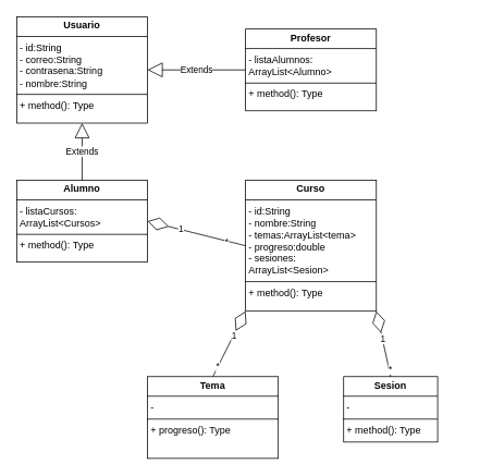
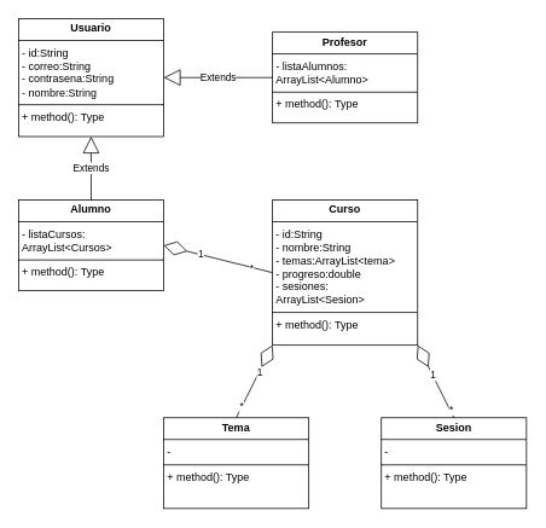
- <mxCell id="8" value="&lt;p style=&quot;margin:0px;margin-top:4px;text-align:center;&quot;&gt;&lt;b&gt;Tema&lt;/b&gt;&lt;/p&gt;&lt;hr size=&quot;1&quot; style=&quot;border-style:solid;&quot;&gt;&lt;p style=&quot;margin:0px;margin-left:4px;&quot;&gt;-&amp;nbsp;&lt;/p&gt;&lt;hr size=&quot;1&quot; style=&quot;border-style:solid;&quot;&gt;&lt;p style=&quot;margin:0px;margin-left:4px;&quot;&gt;+ progreso(): Type&lt;/p&gt;" style="verticalAlign=top;align=left;overflow=fill;html=1;whiteSpace=wrap;" vertex="1" parent="1"><mxGeometry x="180" y="460" width="160" height="100" as="geometry" /></mxCell>
+ <mxCell id="8" value="&lt;p style=&quot;margin:0px;margin-top:4px;text-align:center;&quot;&gt;&lt;b&gt;Tema&lt;/b&gt;&lt;/p&gt;&lt;hr size=&quot;1&quot; style=&quot;border-style:solid;&quot;&gt;&lt;p style=&quot;margin:0px;margin-left:4px;&quot;&gt;-&amp;nbsp;&lt;/p&gt;&lt;hr size=&quot;1&quot; style=&quot;border-style:solid;&quot;&gt;&lt;p style=&quot;margin:0px;margin-left:4px;&quot;&gt;+ method(): Type&lt;/p&gt;" style="verticalAlign=top;align=left;overflow=fill;html=1;whiteSpace=wrap;" vertex="1" parent="1"><mxGeometry x="180" y="460" width="160" height="100" as="geometry" /></mxCell>
- <mxCell id="9" value="&lt;p style=&quot;margin:0px;margin-top:4px;text-align:center;&quot;&gt;&lt;b&gt;Sesion&lt;/b&gt;&lt;/p&gt;&lt;hr size=&quot;1&quot; style=&quot;border-style:solid;&quot;&gt;&lt;p style=&quot;margin:0px;margin-left:4px;&quot;&gt;-&amp;nbsp;&lt;/p&gt;&lt;hr size=&quot;1&quot; style=&quot;border-style:solid;&quot;&gt;&lt;p style=&quot;margin:0px;margin-left:4px;&quot;&gt;+ method(): Type&lt;/p&gt;" style="verticalAlign=top;align=left;overflow=fill;html=1;whiteSpace=wrap;" vertex="1" parent="1"><mxGeometry x="420" y="460" width="115" height="80" as="geometry" /></mxCell>
+ <mxCell id="9" value="&lt;p style=&quot;margin:0px;margin-top:4px;text-align:center;&quot;&gt;&lt;b&gt;Sesion&lt;/b&gt;&lt;/p&gt;&lt;hr size=&quot;1&quot; style=&quot;border-style:solid;&quot;&gt;&lt;p style=&quot;margin:0px;margin-left:4px;&quot;&gt;-&amp;nbsp;&lt;/p&gt;&lt;hr size=&quot;1&quot; style=&quot;border-style:solid;&quot;&gt;&lt;p style=&quot;margin:0px;margin-left:4px;&quot;&gt;+ method(): Type&lt;/p&gt;" style="verticalAlign=top;align=left;overflow=fill;html=1;whiteSpace=wrap;" vertex="1" parent="1"><mxGeometry x="420" y="460" width="160" height="100" as="geometry" /></mxCell>
